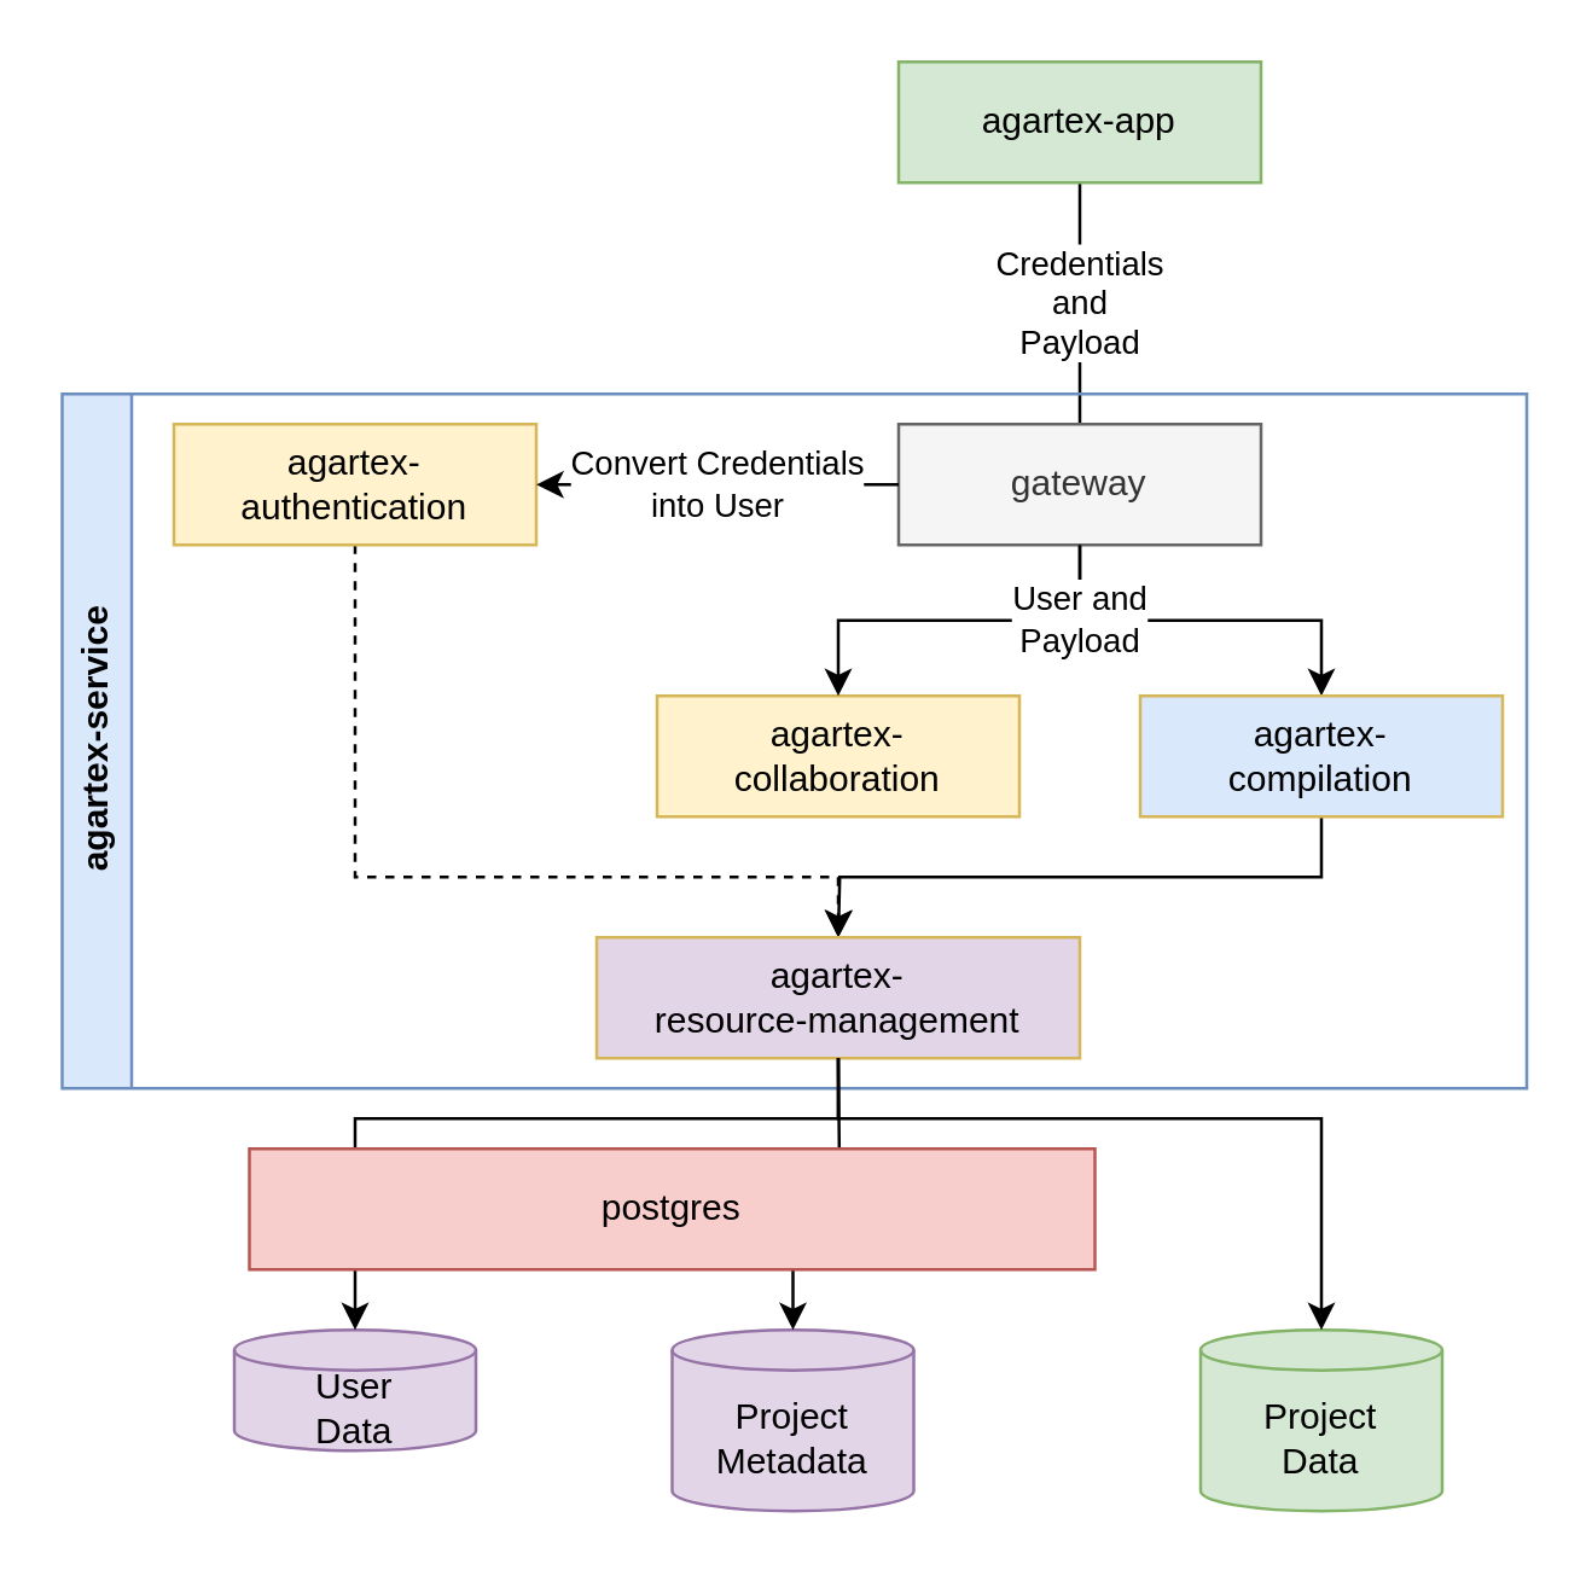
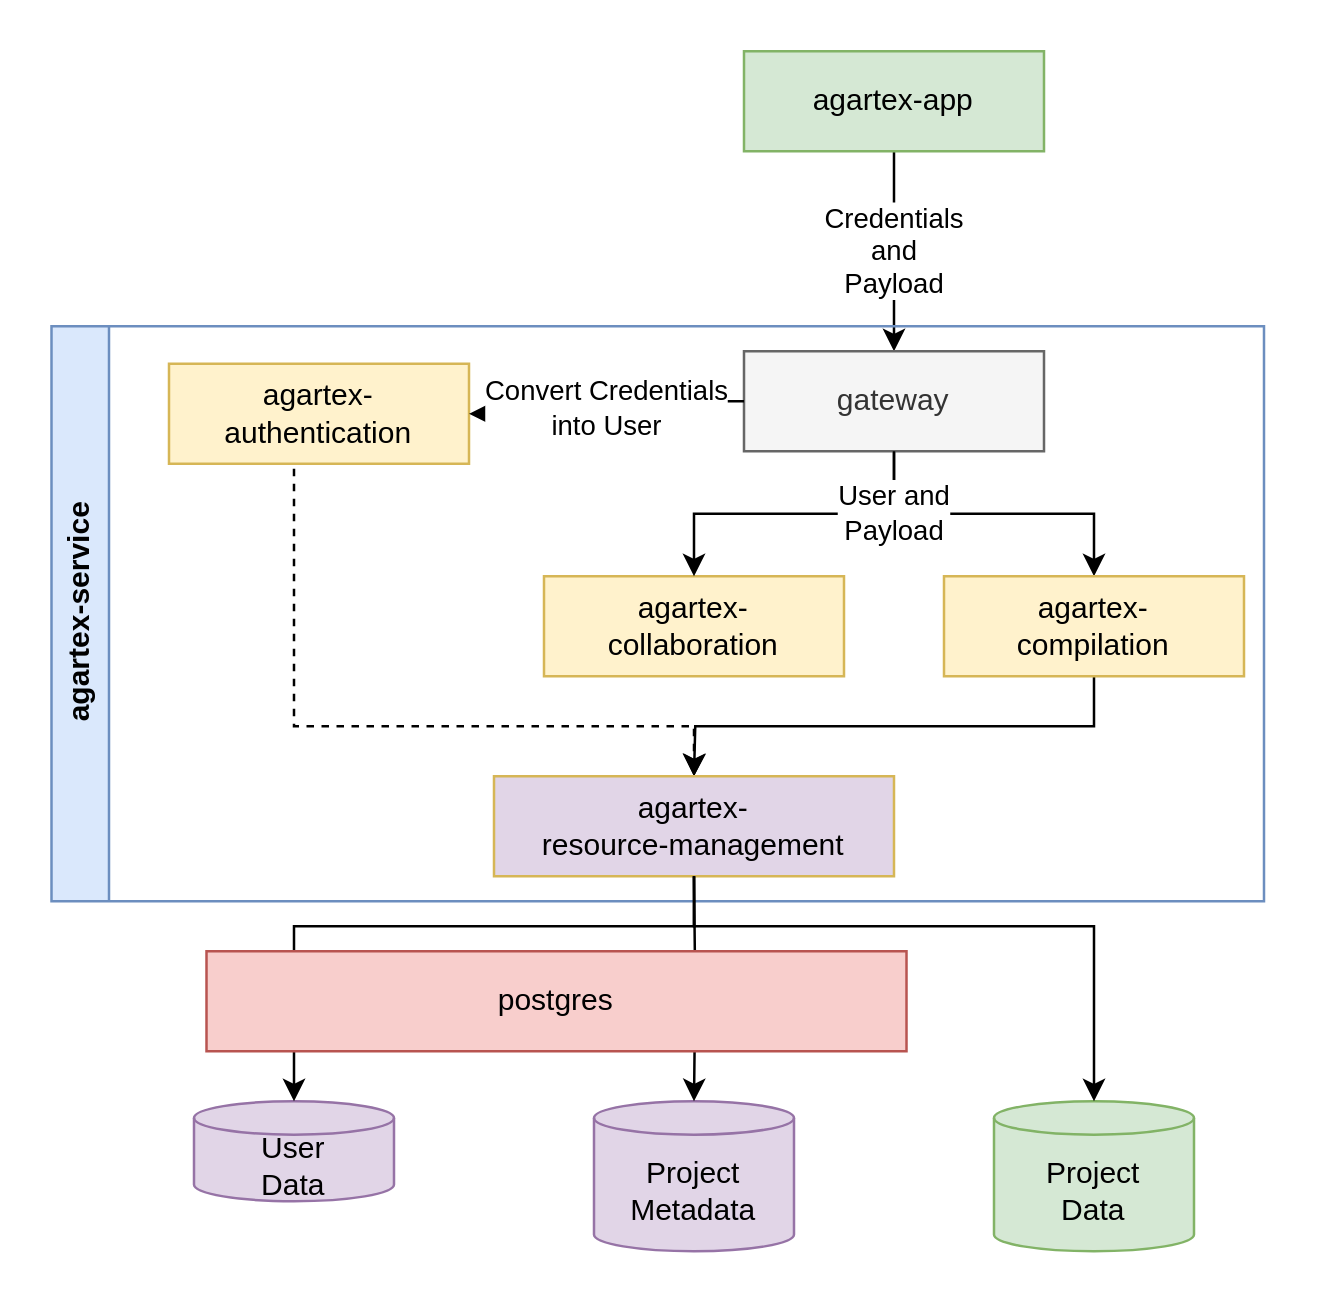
- <mxCell id="2" value="Credentials&lt;br&gt;and&lt;br&gt;Payload" style="edgeStyle=orthogonalEdgeStyle;rounded=0;orthogonalLoop=1;jettySize=auto;html=1;exitX=0.5;exitY=1;exitDx=0;exitDy=0;entryX=0.5;entryY=0;entryDx=0;entryDy=0;endArrow=none;" parent="1" source="3" target="8" edge="1"><mxGeometry relative="1" as="geometry" /></mxCell>
+ <mxCell id="2" value="Credentials&lt;br&gt;and&lt;br&gt;Payload" style="edgeStyle=orthogonalEdgeStyle;rounded=0;orthogonalLoop=1;jettySize=auto;html=1;exitX=0.5;exitY=1;exitDx=0;exitDy=0;entryX=0.5;entryY=0;entryDx=0;entryDy=0;" parent="1" source="3" target="8" edge="1"><mxGeometry relative="1" as="geometry" /></mxCell>
- <mxCell id="7" value="agartex-authentication" style="rounded=0;whiteSpace=wrap;html=1;fillColor=#fff2cc;strokeColor=#d6b656;" parent="4" vertex="1"><mxGeometry x="37" y="10" width="120" height="40" as="geometry" /></mxCell>
+ <mxCell id="7" value="agartex-authentication" style="rounded=0;whiteSpace=wrap;html=1;fillColor=#fff2cc;strokeColor=#d6b656;" parent="4" vertex="1"><mxGeometry x="47" y="15" width="120" height="40" as="geometry" /></mxCell>
- <mxCell id="13" value="agartex-&lt;br&gt;compilation" style="rounded=0;whiteSpace=wrap;html=1;fillColor=#dae8fc;strokeColor=#d6b656;" parent="4" vertex="1"><mxGeometry x="357" y="100" width="120" height="40" as="geometry" /></mxCell>
+ <mxCell id="13" value="agartex-&lt;br&gt;compilation" style="rounded=0;whiteSpace=wrap;html=1;fillColor=#fff2cc;strokeColor=#d6b656;" parent="4" vertex="1"><mxGeometry x="357" y="100" width="120" height="40" as="geometry" /></mxCell>
- <mxCell id="17" value="Project&lt;br&gt;Metadata" style="shape=cylinder3;whiteSpace=wrap;html=1;boundedLbl=1;backgroundOutline=1;size=6.683;fillColor=#e1d5e7;strokeColor=#9673a6;" parent="1" vertex="1"><mxGeometry x="222" y="440" width="80" height="60" as="geometry" /></mxCell>
+ <mxCell id="17" value="Project&lt;br&gt;Metadata" style="shape=cylinder3;whiteSpace=wrap;html=1;boundedLbl=1;backgroundOutline=1;size=6.683;fillColor=#e1d5e7;strokeColor=#9673a6;" parent="1" vertex="1"><mxGeometry x="237" y="440" width="80" height="60" as="geometry" /></mxCell>
